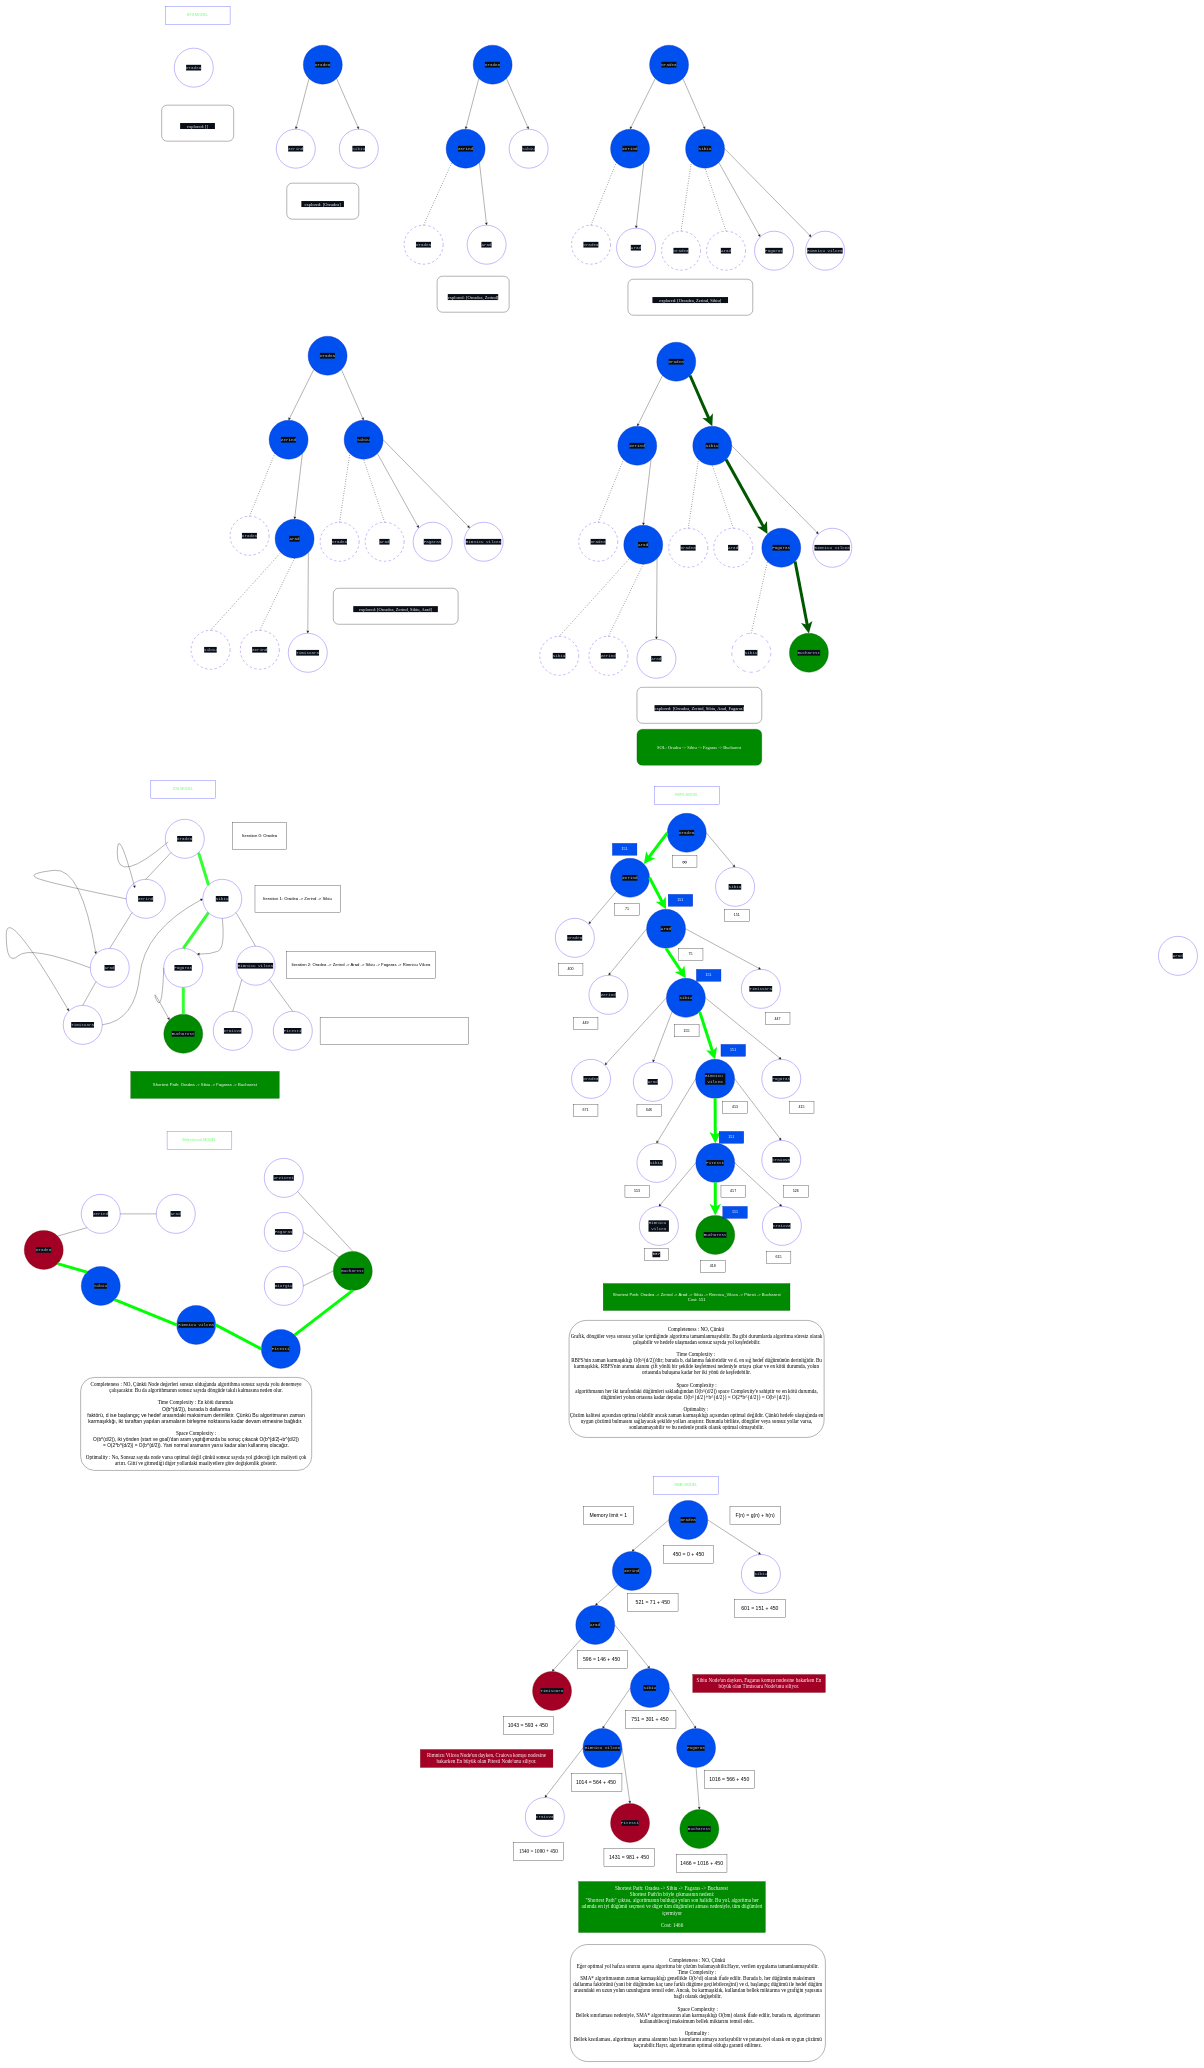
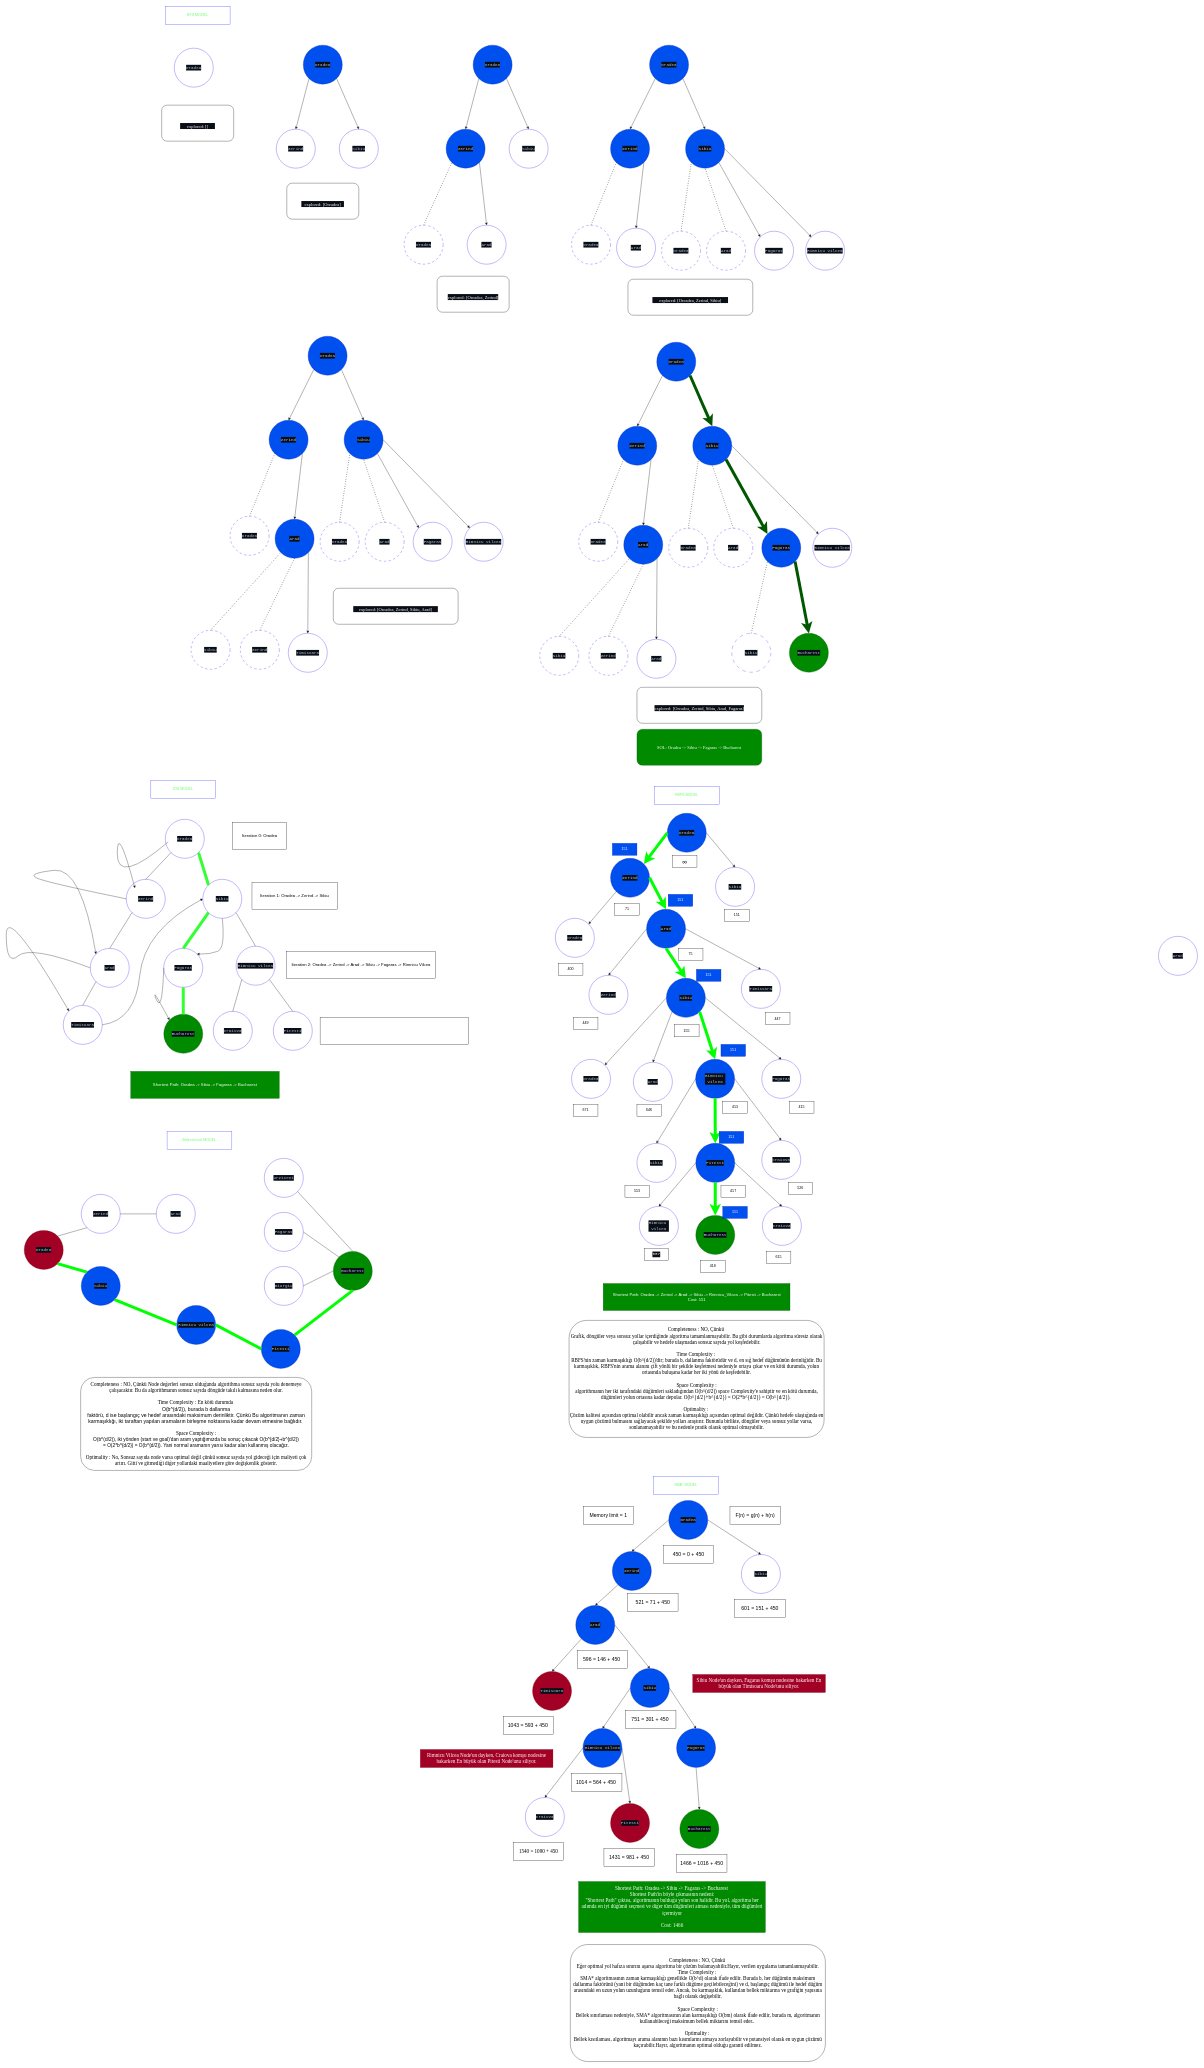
- <mxCell id="113" value="&lt;font style=&quot;font-size: 14px;&quot;&gt;Iteration 1: Oradea -&amp;gt; Zerind -&amp;gt; Sibiu&lt;/font&gt;" style="rounded=0;whiteSpace=wrap;html=1;" parent="1" vertex="1"><mxGeometry x="849" y="2950" width="284" height="90" as="geometry" /></mxCell>
+ <mxCell id="113" value="&lt;font style=&quot;font-size: 14px;&quot;&gt;Iteration 1: Oradea -&amp;gt; Zerind -&amp;gt; Sibiu&lt;/font&gt;" style="rounded=0;whiteSpace=wrap;html=1;" parent="1" vertex="1"><mxGeometry x="839" y="2940" width="284" height="90" as="geometry" /></mxCell>
- <mxCell id="196" value="526" style="rounded=0;whiteSpace=wrap;html=1;" vertex="1" parent="1"><mxGeometry x="2611" y="3950" width="82" height="40" as="geometry" /></mxCell>
+ <mxCell id="196" value="526" style="rounded=0;whiteSpace=wrap;html=1;" vertex="1" parent="1"><mxGeometry x="2626" y="3940" width="82" height="40" as="geometry" /></mxCell>
- <mxCell id="238" value="&lt;font style=&quot;font-size: 17px;&quot;&gt;1016 = 566 + 450&lt;/font&gt;" style="rounded=0;whiteSpace=wrap;html=1;" vertex="1" parent="1"><mxGeometry x="2346" y="5900" width="168" height="60" as="geometry" /></mxCell>
